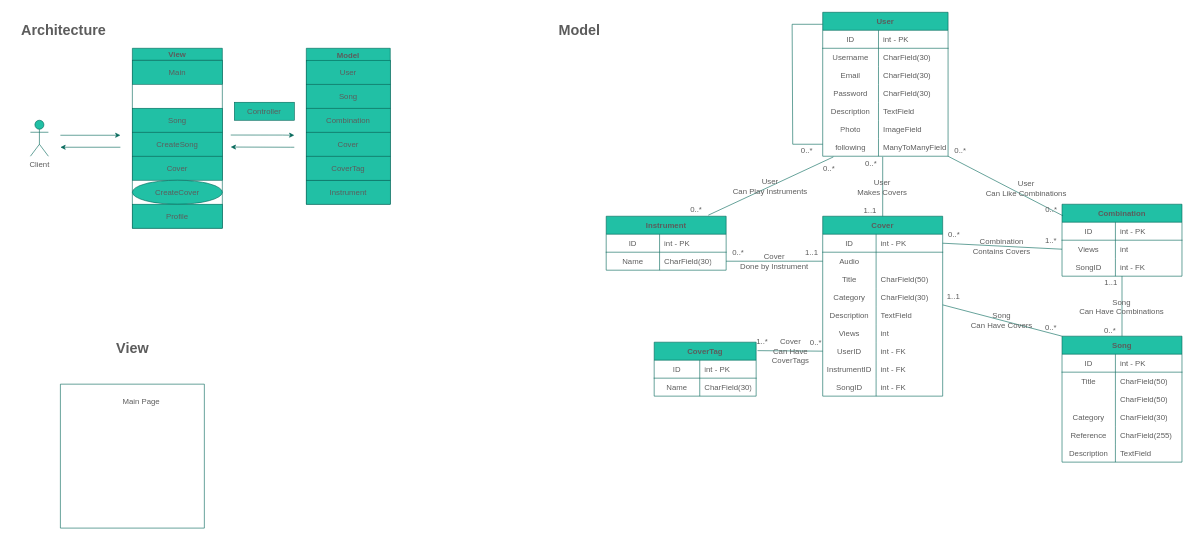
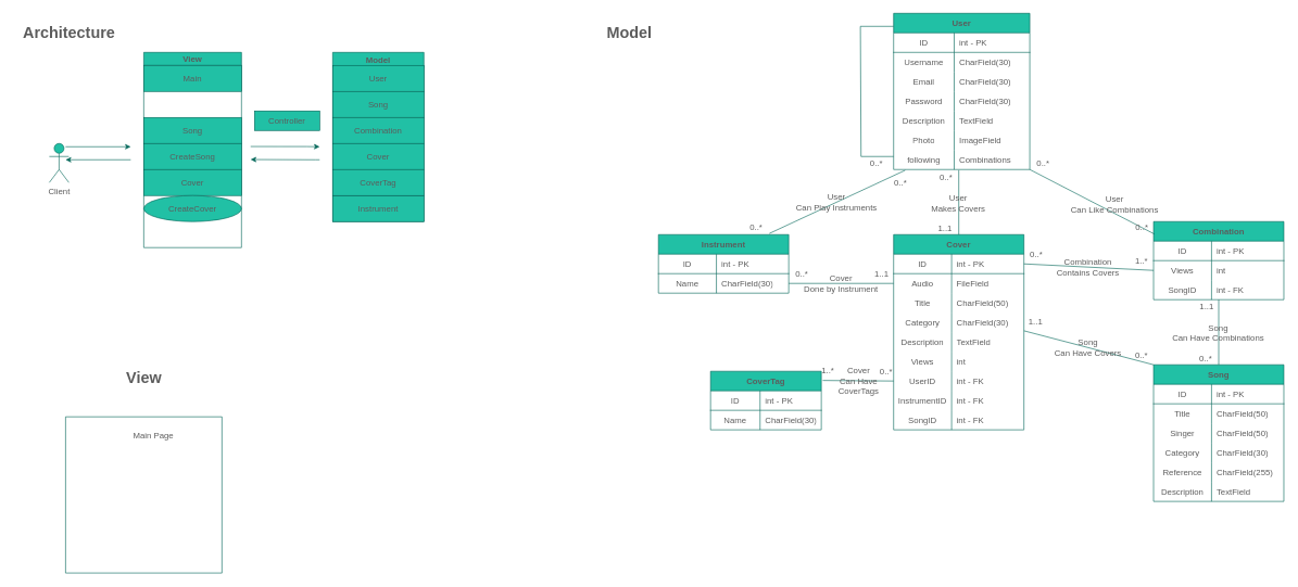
- <mxCell id="15" value="Client" style="shape=umlActor;verticalLabelPosition=bottom;verticalAlign=top;html=1;outlineConnect=0;fontFamily=Helvetica;fontColor=#5C5C5C;labelBackgroundColor=none;labelBorderColor=none;strokeColor=#006658;fillColor=#21C0A5;fontSize=13;" vertex="1" parent="1"><mxGeometry x="50" y="200" width="30" height="60" as="geometry" /></mxCell>
+ <mxCell id="15" value="Client" style="shape=umlActor;verticalLabelPosition=bottom;verticalAlign=top;html=1;outlineConnect=0;fontFamily=Helvetica;fontColor=#5C5C5C;labelBackgroundColor=none;labelBorderColor=none;strokeColor=#006658;fillColor=#21C0A5;fontSize=13;" vertex="1" parent="1"><mxGeometry x="75" y="220" width="30" height="60" as="geometry" /></mxCell>
- <mxCell id="37" value="ManyToManyField" style="shape=partialRectangle;html=1;whiteSpace=wrap;connectable=0;fillColor=none;top=0;left=0;bottom=0;right=0;align=left;spacingLeft=6;overflow=hidden;fontFamily=Helvetica;fontColor=#5C5C5C;labelBackgroundColor=none;labelBorderColor=none;fontSize=13;strokeColor=#006658;" vertex="1" parent="35"><mxGeometry x="93" width="116" height="30" as="geometry" /></mxCell>
+ <mxCell id="37" value="Combinations" style="shape=partialRectangle;html=1;whiteSpace=wrap;connectable=0;fillColor=none;top=0;left=0;bottom=0;right=0;align=left;spacingLeft=6;overflow=hidden;fontFamily=Helvetica;fontColor=#5C5C5C;labelBackgroundColor=none;labelBorderColor=none;fontSize=13;strokeColor=#006658;" vertex="1" parent="35"><mxGeometry x="93" width="116" height="30" as="geometry" /></mxCell>
- <mxCell id="10" value="Profile" style="whiteSpace=wrap;html=1;fontFamily=Helvetica;fontColor=#5C5C5C;labelBackgroundColor=none;labelBorderColor=none;strokeColor=#006658;fillColor=#21C0A5;fontSize=13;" vertex="1" parent="4"><mxGeometry y="260" width="150" height="40.0" as="geometry" /></mxCell>
+ <mxCell id="55" value="FileField" style="shape=partialRectangle;html=1;whiteSpace=wrap;connectable=0;fillColor=none;top=0;left=0;bottom=0;right=0;align=left;spacingLeft=6;overflow=hidden;fontFamily=Helvetica;fontColor=#5C5C5C;labelBackgroundColor=none;labelBorderColor=none;fontSize=13;strokeColor=#006658;" vertex="1" parent="53"><mxGeometry x="89" width="111" height="30" as="geometry" /></mxCell>
+ <mxCell id="118" value="Singer" style="shape=partialRectangle;html=1;whiteSpace=wrap;connectable=0;fillColor=none;top=0;left=0;bottom=0;right=0;overflow=hidden;fontFamily=Helvetica;fontColor=#5C5C5C;labelBackgroundColor=none;labelBorderColor=none;fontSize=13;strokeColor=#006658;" vertex="1" parent="117"><mxGeometry width="89" height="30" as="geometry" /></mxCell>
